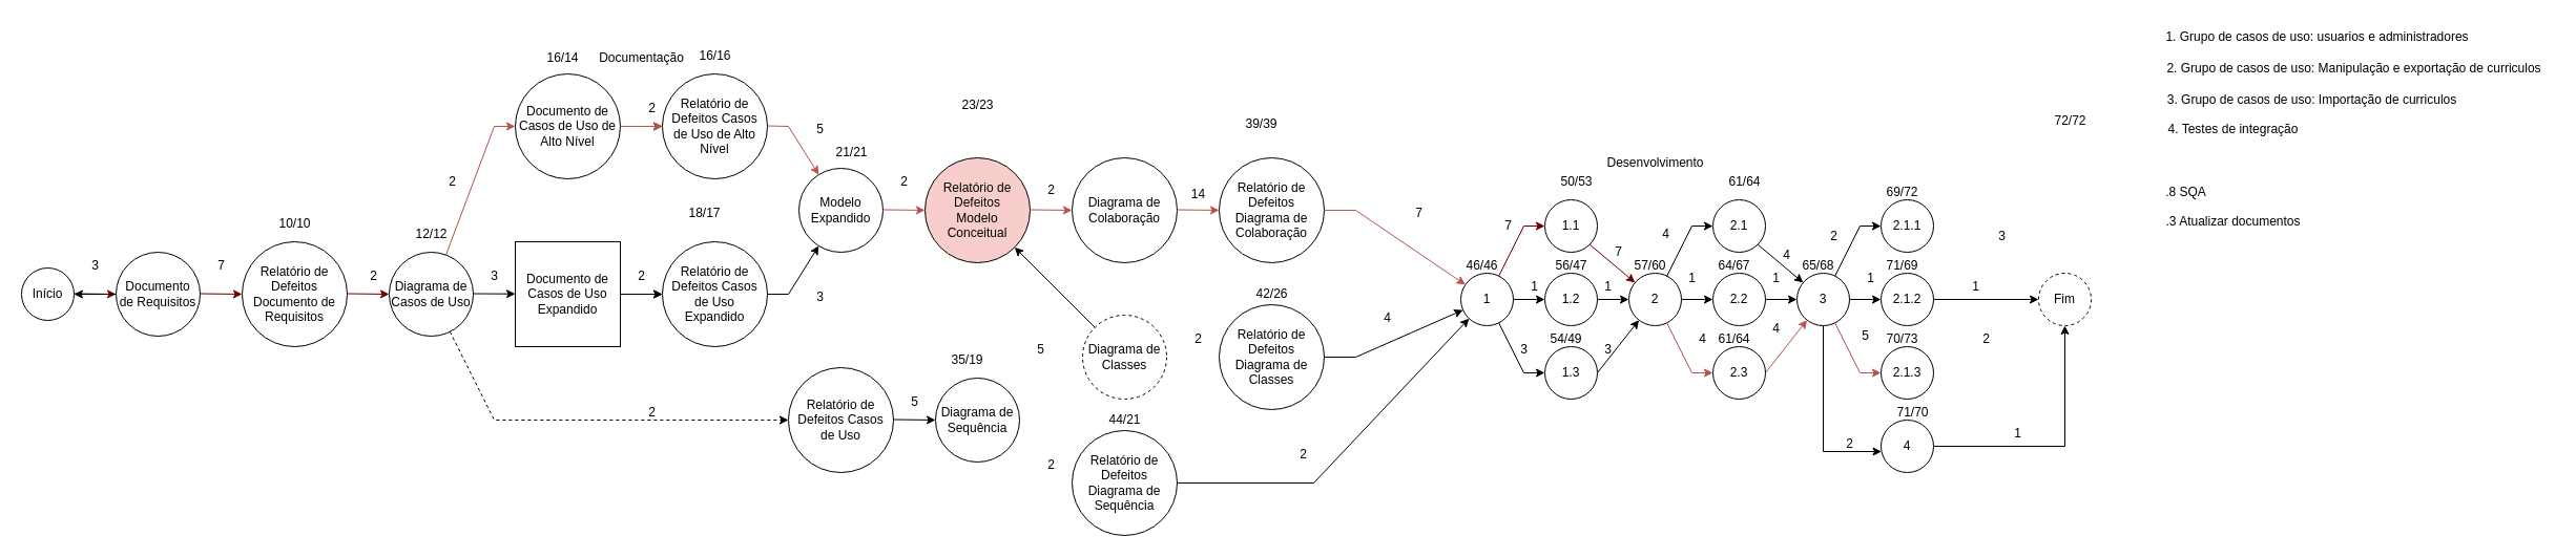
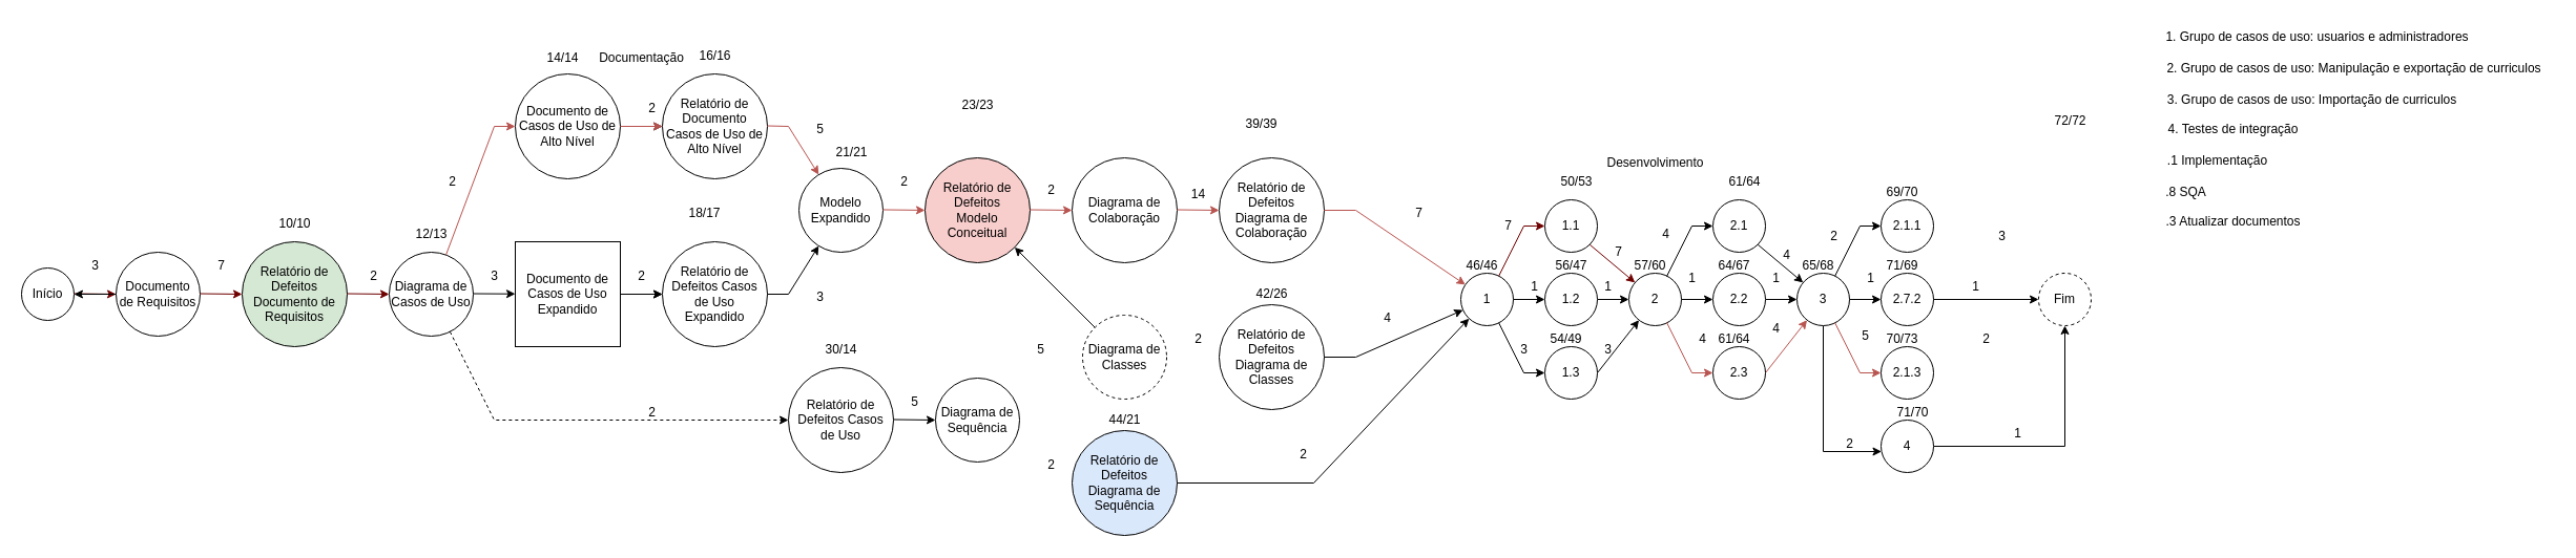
- <mxCell id="118" value="16/14" style="text;html=1;align=center;verticalAlign=middle;resizable=0;points=[];autosize=1;strokeColor=none;fillColor=none;" parent="1" vertex="1"><mxGeometry x="510" y="40" width="50" height="30" as="geometry" /></mxCell>
+ <mxCell id="118" value="14/14" style="text;html=1;align=center;verticalAlign=middle;resizable=0;points=[];autosize=1;strokeColor=none;fillColor=none;" parent="1" vertex="1"><mxGeometry x="510" y="40" width="50" height="30" as="geometry" /></mxCell>
- <mxCell id="16" value="Relatório de Defeitos Casos de Uso de Alto Nível" style="ellipse;whiteSpace=wrap;html=1;aspect=fixed;" parent="1" vertex="1"><mxGeometry x="630" y="70" width="100" height="100" as="geometry" /></mxCell>
+ <mxCell id="16" value="Relatório de Documento Casos de Uso de Alto Nível" style="ellipse;whiteSpace=wrap;html=1;aspect=fixed;" parent="1" vertex="1"><mxGeometry x="630" y="70" width="100" height="100" as="geometry" /></mxCell>
+ <mxCell id="98" value="&lt;div&gt;.1 Implementação&lt;br&gt;&lt;/div&gt;" style="text;html=1;align=center;verticalAlign=middle;resizable=0;points=[];autosize=1;strokeColor=none;fillColor=none;" parent="1" vertex="1"><mxGeometry x="2050" y="138" width="120" height="30" as="geometry" /></mxCell>
- <mxCell id="137" value="69/72" style="text;html=1;align=center;verticalAlign=middle;resizable=0;points=[];autosize=1;strokeColor=none;fillColor=none;" parent="1" vertex="1"><mxGeometry x="1785" y="168" width="50" height="30" as="geometry" /></mxCell>
+ <mxCell id="137" value="69/70" style="text;html=1;align=center;verticalAlign=middle;resizable=0;points=[];autosize=1;strokeColor=none;fillColor=none;" parent="1" vertex="1"><mxGeometry x="1785" y="168" width="50" height="30" as="geometry" /></mxCell>
- <mxCell id="117" value="12/12" style="text;html=1;align=center;verticalAlign=middle;resizable=0;points=[];autosize=1;strokeColor=none;fillColor=none;" parent="1" vertex="1"><mxGeometry x="385" y="208" width="50" height="30" as="geometry" /></mxCell>
+ <mxCell id="117" value="12/13" style="text;html=1;align=center;verticalAlign=middle;resizable=0;points=[];autosize=1;strokeColor=none;fillColor=none;" parent="1" vertex="1"><mxGeometry x="385" y="208" width="50" height="30" as="geometry" /></mxCell>
- <mxCell id="7" value="Relatório de Defeitos&lt;div&gt;Documento de Requisitos&lt;/div&gt;" style="ellipse;whiteSpace=wrap;html=1;aspect=fixed;" parent="1" vertex="1"><mxGeometry x="230" y="230" width="100" height="100" as="geometry" /></mxCell>
+ <mxCell id="7" value="Relatório de Defeitos&lt;div&gt;Documento de Requisitos&lt;/div&gt;" style="ellipse;whiteSpace=wrap;html=1;aspect=fixed;fillColor=#d5e8d4;" parent="1" vertex="1"><mxGeometry x="230" y="230" width="100" height="100" as="geometry" /></mxCell>
- <mxCell id="61" value="2.1.2" style="ellipse;whiteSpace=wrap;html=1;aspect=fixed;" parent="1" vertex="1"><mxGeometry x="1790" y="260" width="50" height="50" as="geometry" /></mxCell>
+ <mxCell id="61" value="2.7.2" style="ellipse;whiteSpace=wrap;html=1;aspect=fixed;" parent="1" vertex="1"><mxGeometry x="1790" y="260" width="50" height="50" as="geometry" /></mxCell>
+ <mxCell id="122" value="30/14" style="text;html=1;align=center;verticalAlign=middle;resizable=0;points=[];autosize=1;" parent="1" vertex="1"><mxGeometry x="775" y="318" width="50" height="30" as="geometry" /></mxCell>
- <mxCell id="123" value="35/19" style="text;html=1;align=center;verticalAlign=middle;resizable=0;points=[];autosize=1;" parent="1" vertex="1"><mxGeometry x="895" y="328" width="50" height="30" as="geometry" /></mxCell>
- <mxCell id="33" value="Relatório de Defeitos Diagrama de Sequência" style="ellipse;whiteSpace=wrap;html=1;aspect=fixed;" parent="1" vertex="1"><mxGeometry x="1020" y="410" width="100" height="100" as="geometry" /></mxCell>
+ <mxCell id="33" value="Relatório de Defeitos Diagrama de Sequência" style="ellipse;whiteSpace=wrap;html=1;aspect=fixed;fillColor=#dae8fc;" parent="1" vertex="1"><mxGeometry x="1020" y="410" width="100" height="100" as="geometry" /></mxCell>
